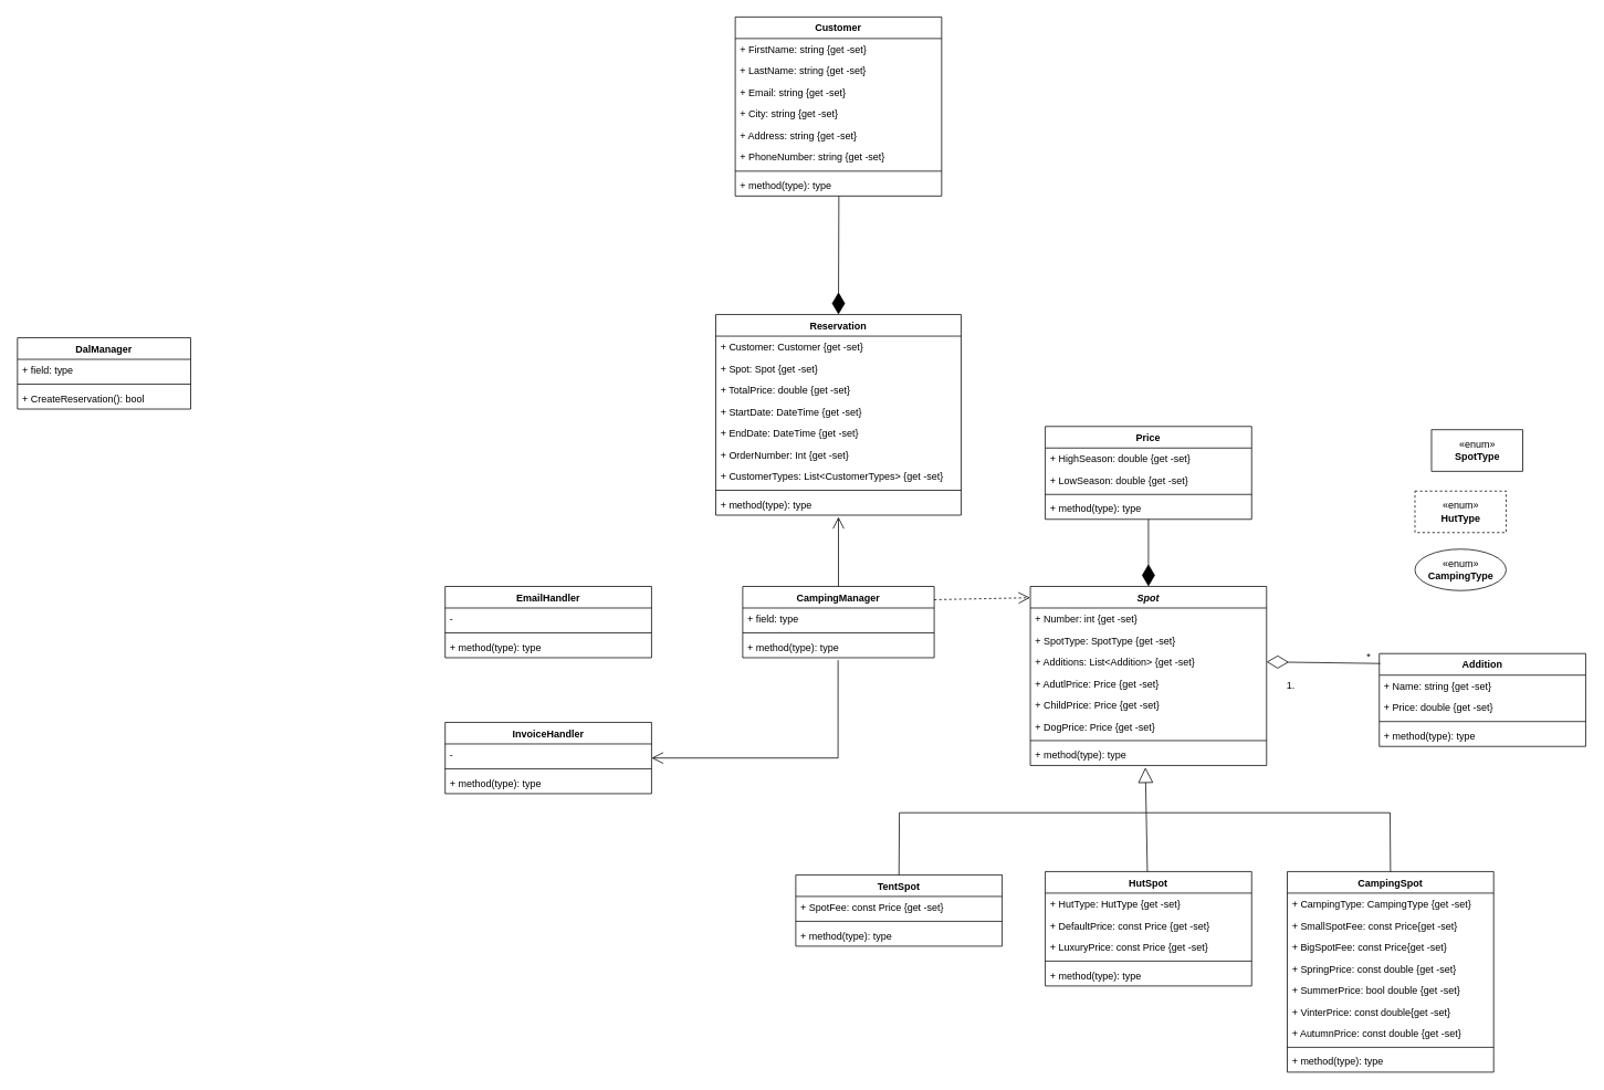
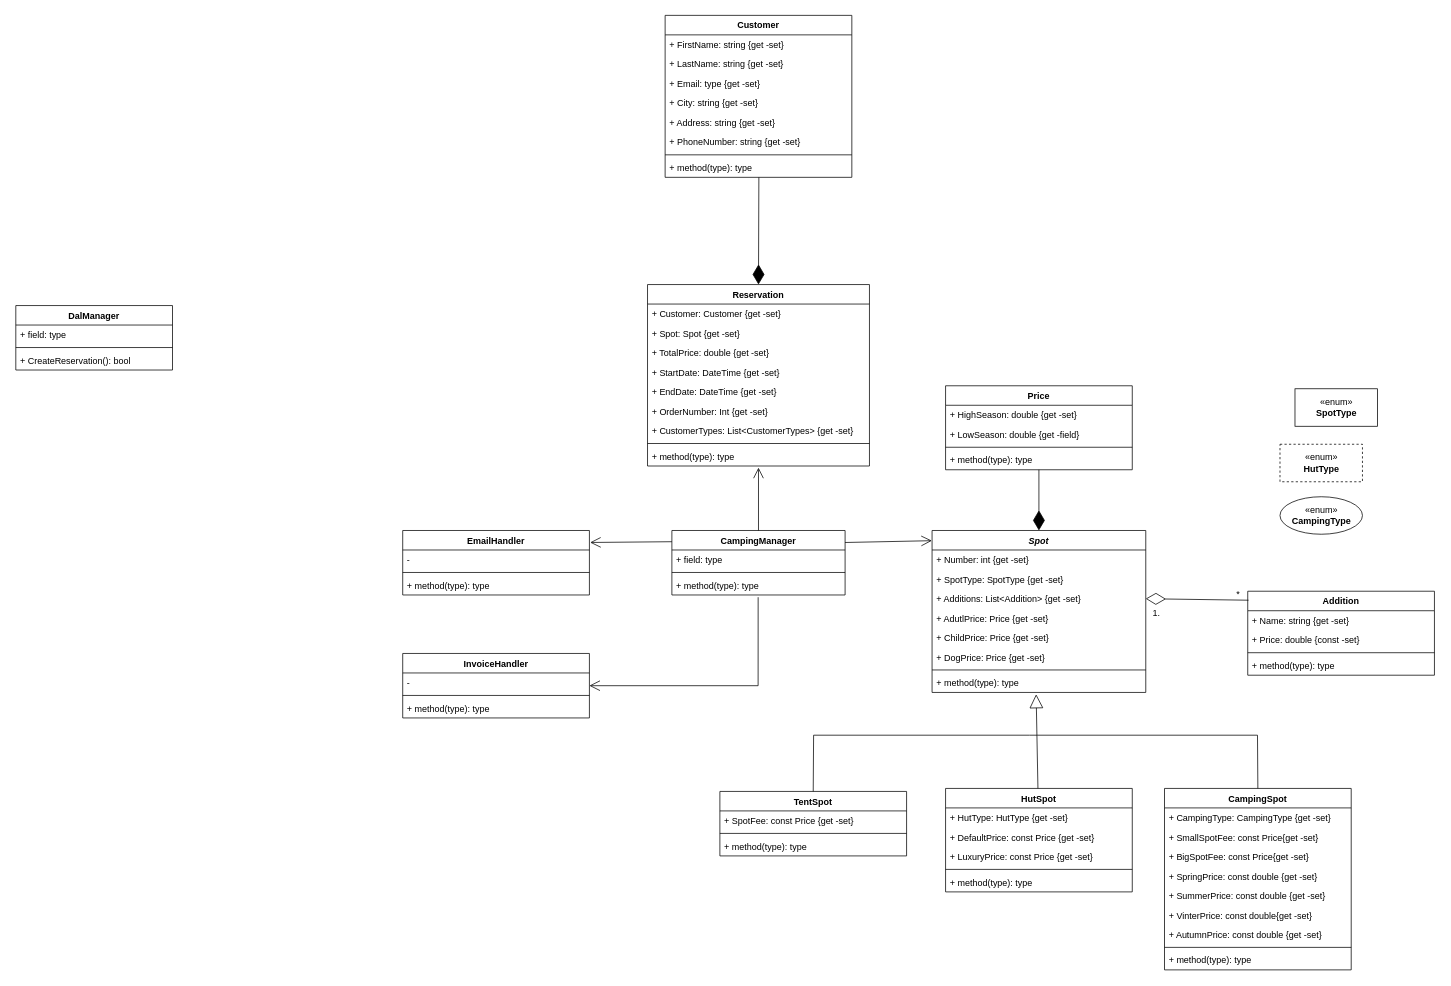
- <mxCell id="37" value="+ Email: string {get -set}" style="text;strokeColor=none;fillColor=none;align=left;verticalAlign=top;spacingLeft=4;spacingRight=4;overflow=hidden;rotatable=0;points=[[0,0.5],[1,0.5]];portConstraint=eastwest;" vertex="1" parent="34"><mxGeometry y="78" width="249" height="26" as="geometry" /></mxCell>
+ <mxCell id="37" value="+ Email: type {get -set}" style="text;strokeColor=none;fillColor=none;align=left;verticalAlign=top;spacingLeft=4;spacingRight=4;overflow=hidden;rotatable=0;points=[[0,0.5],[1,0.5]];portConstraint=eastwest;" vertex="1" parent="34"><mxGeometry y="78" width="249" height="26" as="geometry" /></mxCell>
- <mxCell id="69" value="+ LowSeason: double {get -set}" style="text;strokeColor=none;fillColor=none;align=left;verticalAlign=top;spacingLeft=4;spacingRight=4;overflow=hidden;rotatable=0;points=[[0,0.5],[1,0.5]];portConstraint=eastwest;" vertex="1" parent="67"><mxGeometry y="52" width="249" height="26" as="geometry" /></mxCell>
+ <mxCell id="69" value="+ LowSeason: double {get -field}" style="text;strokeColor=none;fillColor=none;align=left;verticalAlign=top;spacingLeft=4;spacingRight=4;overflow=hidden;rotatable=0;points=[[0,0.5],[1,0.5]];portConstraint=eastwest;" vertex="1" parent="67"><mxGeometry y="52" width="249" height="26" as="geometry" /></mxCell>
+ <mxCell id="89" value="" style="endArrow=open;endFill=1;endSize=12;html=1;entryX=1.004;entryY=0.186;entryDx=0;entryDy=0;entryPerimeter=0;exitX=0;exitY=0.174;exitDx=0;exitDy=0;exitPerimeter=0;" edge="1" parent="1" source="2" target="77"><mxGeometry width="160" relative="1" as="geometry"><mxPoint x="686" y="673" as="sourcePoint" /><mxPoint x="846" y="673" as="targetPoint" /></mxGeometry></mxCell>
- <mxCell id="87" value="" style="endArrow=open;endFill=1;endSize=12;html=1;entryX=-0.001;entryY=0.063;entryDx=0;entryDy=0;entryPerimeter=0;exitX=1;exitY=0.186;exitDx=0;exitDy=0;exitPerimeter=0;dashed=1;" edge="1" parent="1" source="2" target="10"><mxGeometry width="160" relative="1" as="geometry"><mxPoint x="1162" y="649" as="sourcePoint" /><mxPoint x="1322" y="649" as="targetPoint" /></mxGeometry></mxCell>
+ <mxCell id="87" value="" style="endArrow=open;endFill=1;endSize=12;html=1;entryX=-0.001;entryY=0.063;entryDx=0;entryDy=0;entryPerimeter=0;exitX=1;exitY=0.186;exitDx=0;exitDy=0;exitPerimeter=0;" edge="1" parent="1" source="2" target="10"><mxGeometry width="160" relative="1" as="geometry"><mxPoint x="1162" y="649" as="sourcePoint" /><mxPoint x="1322" y="649" as="targetPoint" /></mxGeometry></mxCell>
- <mxCell id="74" value="1." style="text;html=1;align=center;verticalAlign=middle;resizable=0;points=[];autosize=1;strokeColor=none;" vertex="1" parent="1"><mxGeometry x="1546" y="818" width="20" height="18" as="geometry" /></mxCell>
+ <mxCell id="74" value="1." style="text;html=1;align=center;verticalAlign=middle;resizable=0;points=[];autosize=1;strokeColor=none;" vertex="1" parent="1"><mxGeometry x="1531" y="808" width="20" height="18" as="geometry" /></mxCell>
- <mxCell id="21" value="+ Price: double {get -set}" style="text;strokeColor=none;fillColor=none;align=left;verticalAlign=top;spacingLeft=4;spacingRight=4;overflow=hidden;rotatable=0;points=[[0,0.5],[1,0.5]];portConstraint=eastwest;" vertex="1" parent="19"><mxGeometry y="52" width="249" height="26" as="geometry" /></mxCell>
+ <mxCell id="21" value="+ Price: double {const -set}" style="text;strokeColor=none;fillColor=none;align=left;verticalAlign=top;spacingLeft=4;spacingRight=4;overflow=hidden;rotatable=0;points=[[0,0.5],[1,0.5]];portConstraint=eastwest;" vertex="1" parent="19"><mxGeometry y="52" width="249" height="26" as="geometry" /></mxCell>
- <mxCell id="59" value="+ SummerPrice: bool double {get -set}" style="text;strokeColor=none;fillColor=none;align=left;verticalAlign=top;spacingLeft=4;spacingRight=4;overflow=hidden;rotatable=0;points=[[0,0.5],[1,0.5]];portConstraint=eastwest;" vertex="1" parent="54"><mxGeometry y="130" width="249" height="26" as="geometry" /></mxCell>
+ <mxCell id="59" value="+ SummerPrice: const double {get -set}" style="text;strokeColor=none;fillColor=none;align=left;verticalAlign=top;spacingLeft=4;spacingRight=4;overflow=hidden;rotatable=0;points=[[0,0.5],[1,0.5]];portConstraint=eastwest;" vertex="1" parent="54"><mxGeometry y="130" width="249" height="26" as="geometry" /></mxCell>
